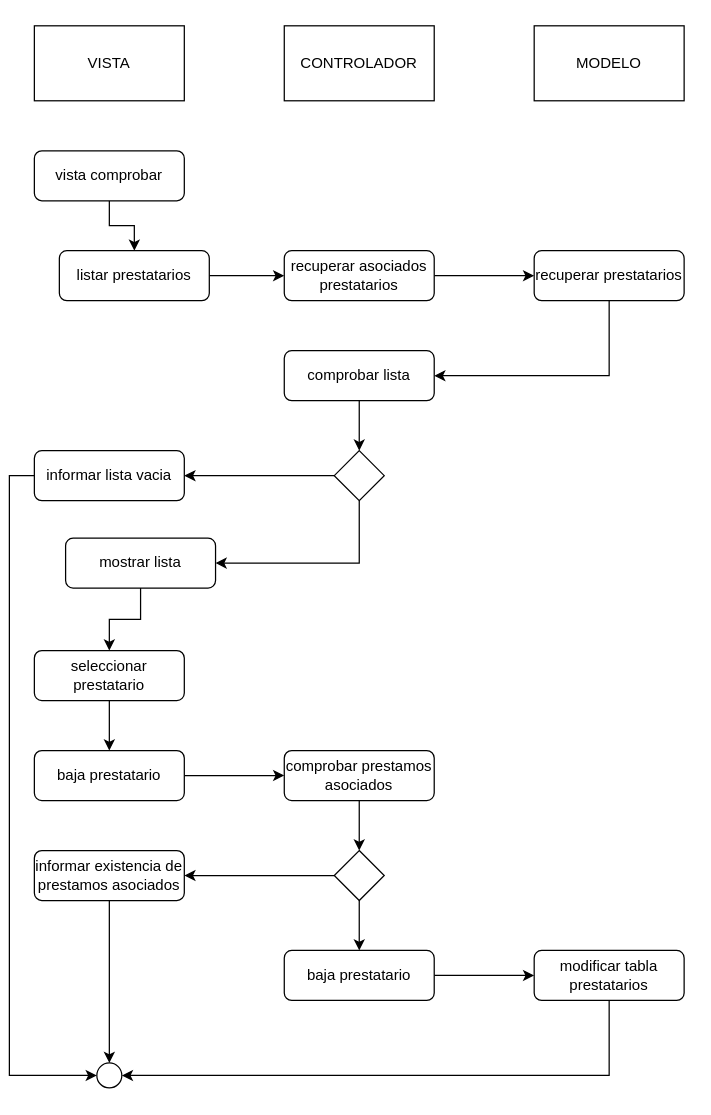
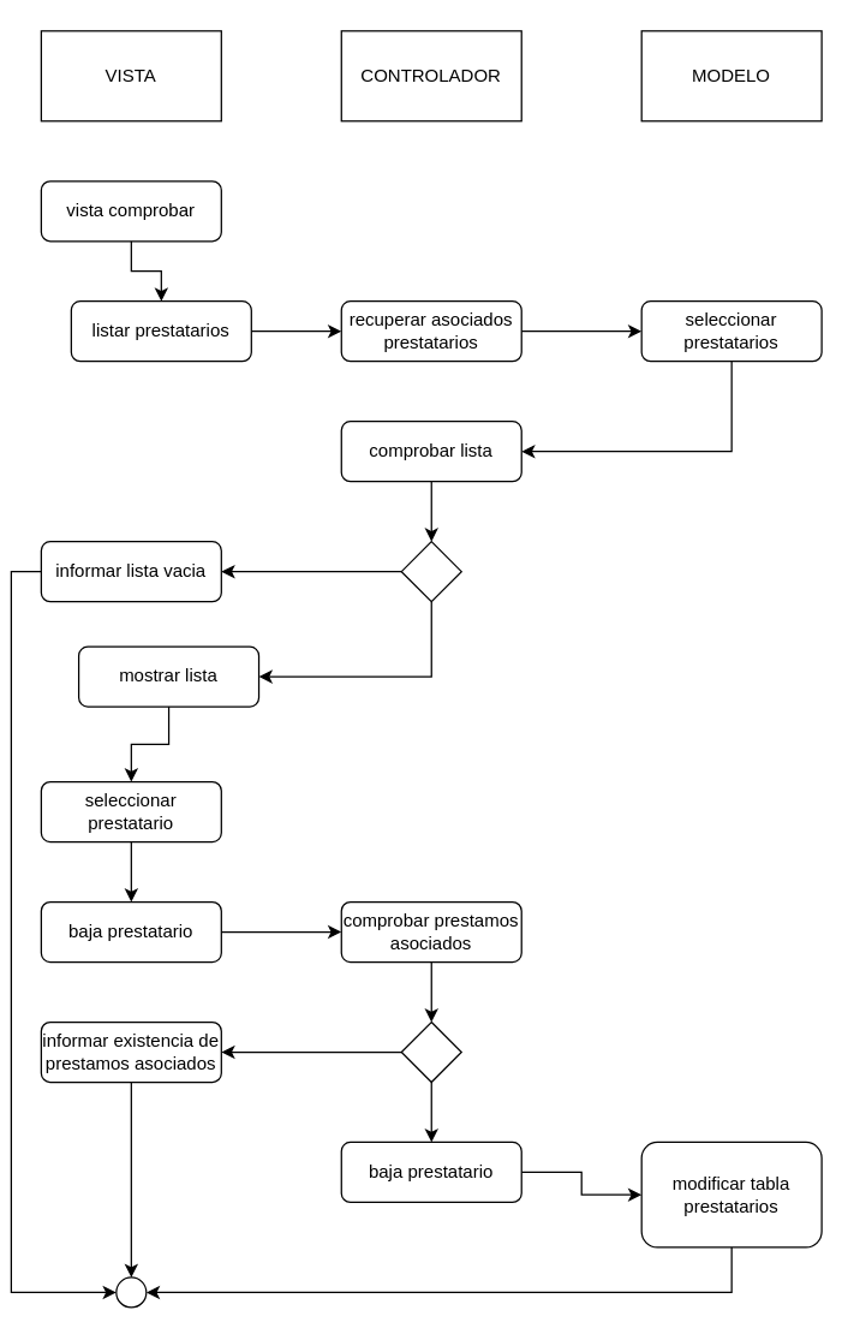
- <mxCell id="26" value="recuperar prestatarios" style="rounded=1;whiteSpace=wrap;html=1;" vertex="1" parent="1"><mxGeometry x="420" y="200" width="120" height="40" as="geometry" /></mxCell>
+ <mxCell id="26" value="seleccionar prestatarios" style="rounded=1;whiteSpace=wrap;html=1;" vertex="1" parent="1"><mxGeometry x="420" y="200" width="120" height="40" as="geometry" /></mxCell>
- <mxCell id="16" value="modificar tabla prestatarios" style="rounded=1;whiteSpace=wrap;html=1;" vertex="1" parent="1"><mxGeometry x="420" y="760" width="120" height="40" as="geometry" /></mxCell>
+ <mxCell id="16" value="modificar tabla prestatarios" style="rounded=1;whiteSpace=wrap;html=1;" vertex="1" parent="1"><mxGeometry x="420" y="760" width="120" height="70" as="geometry" /></mxCell>
